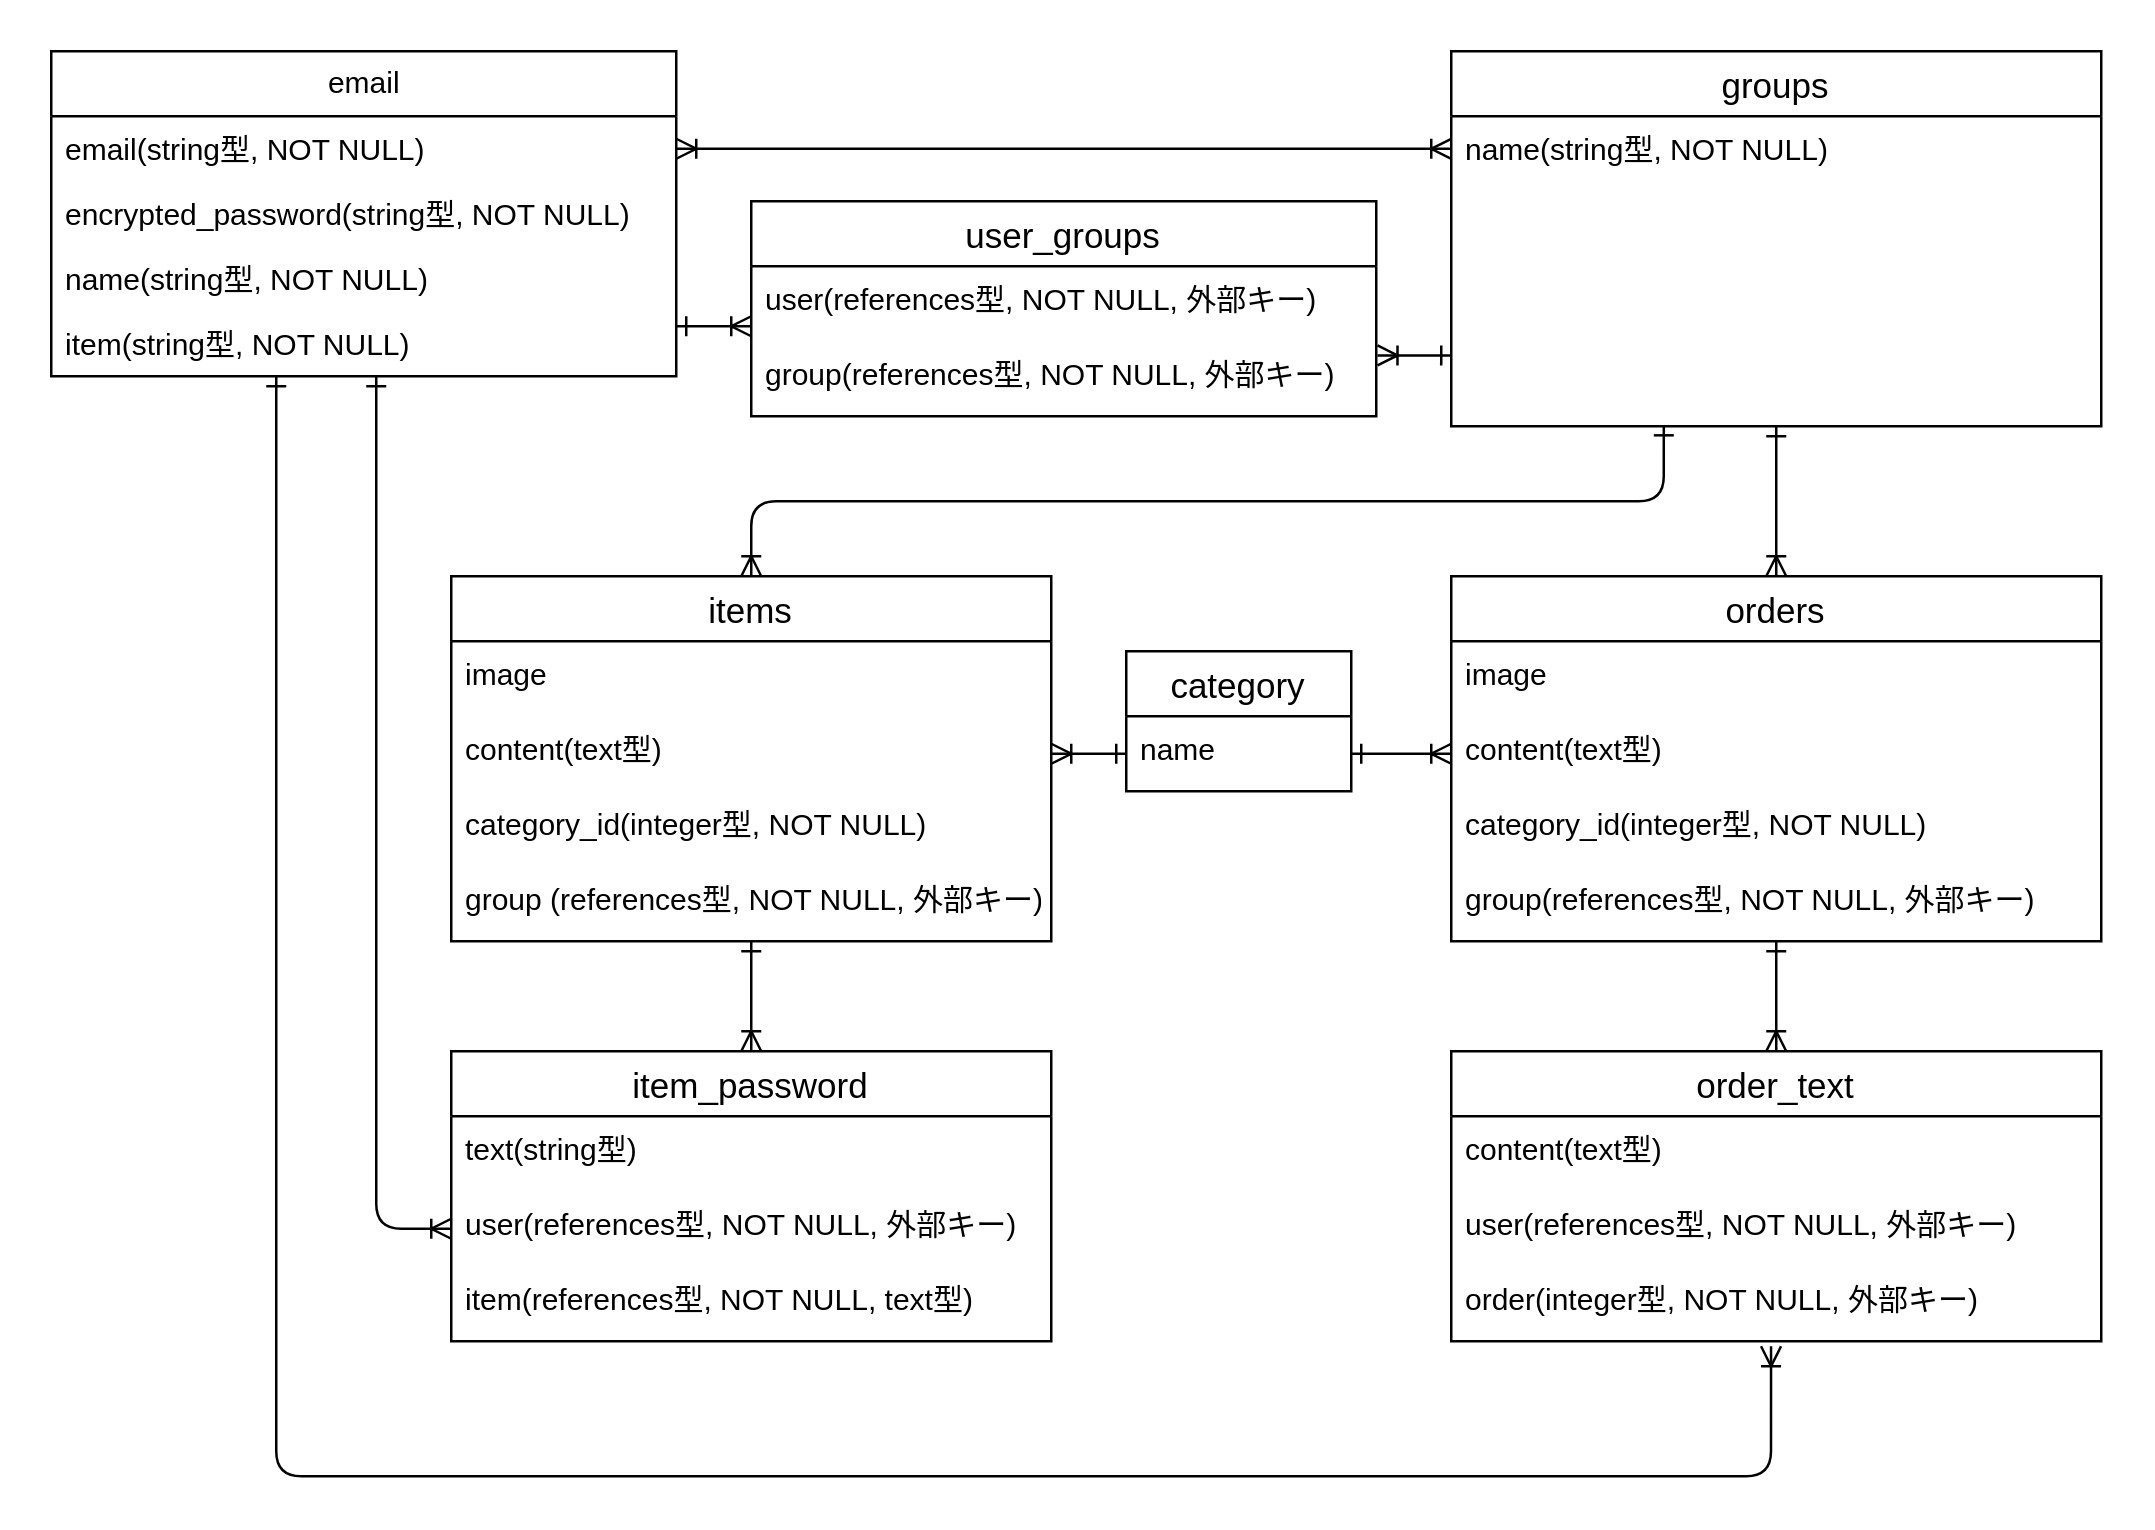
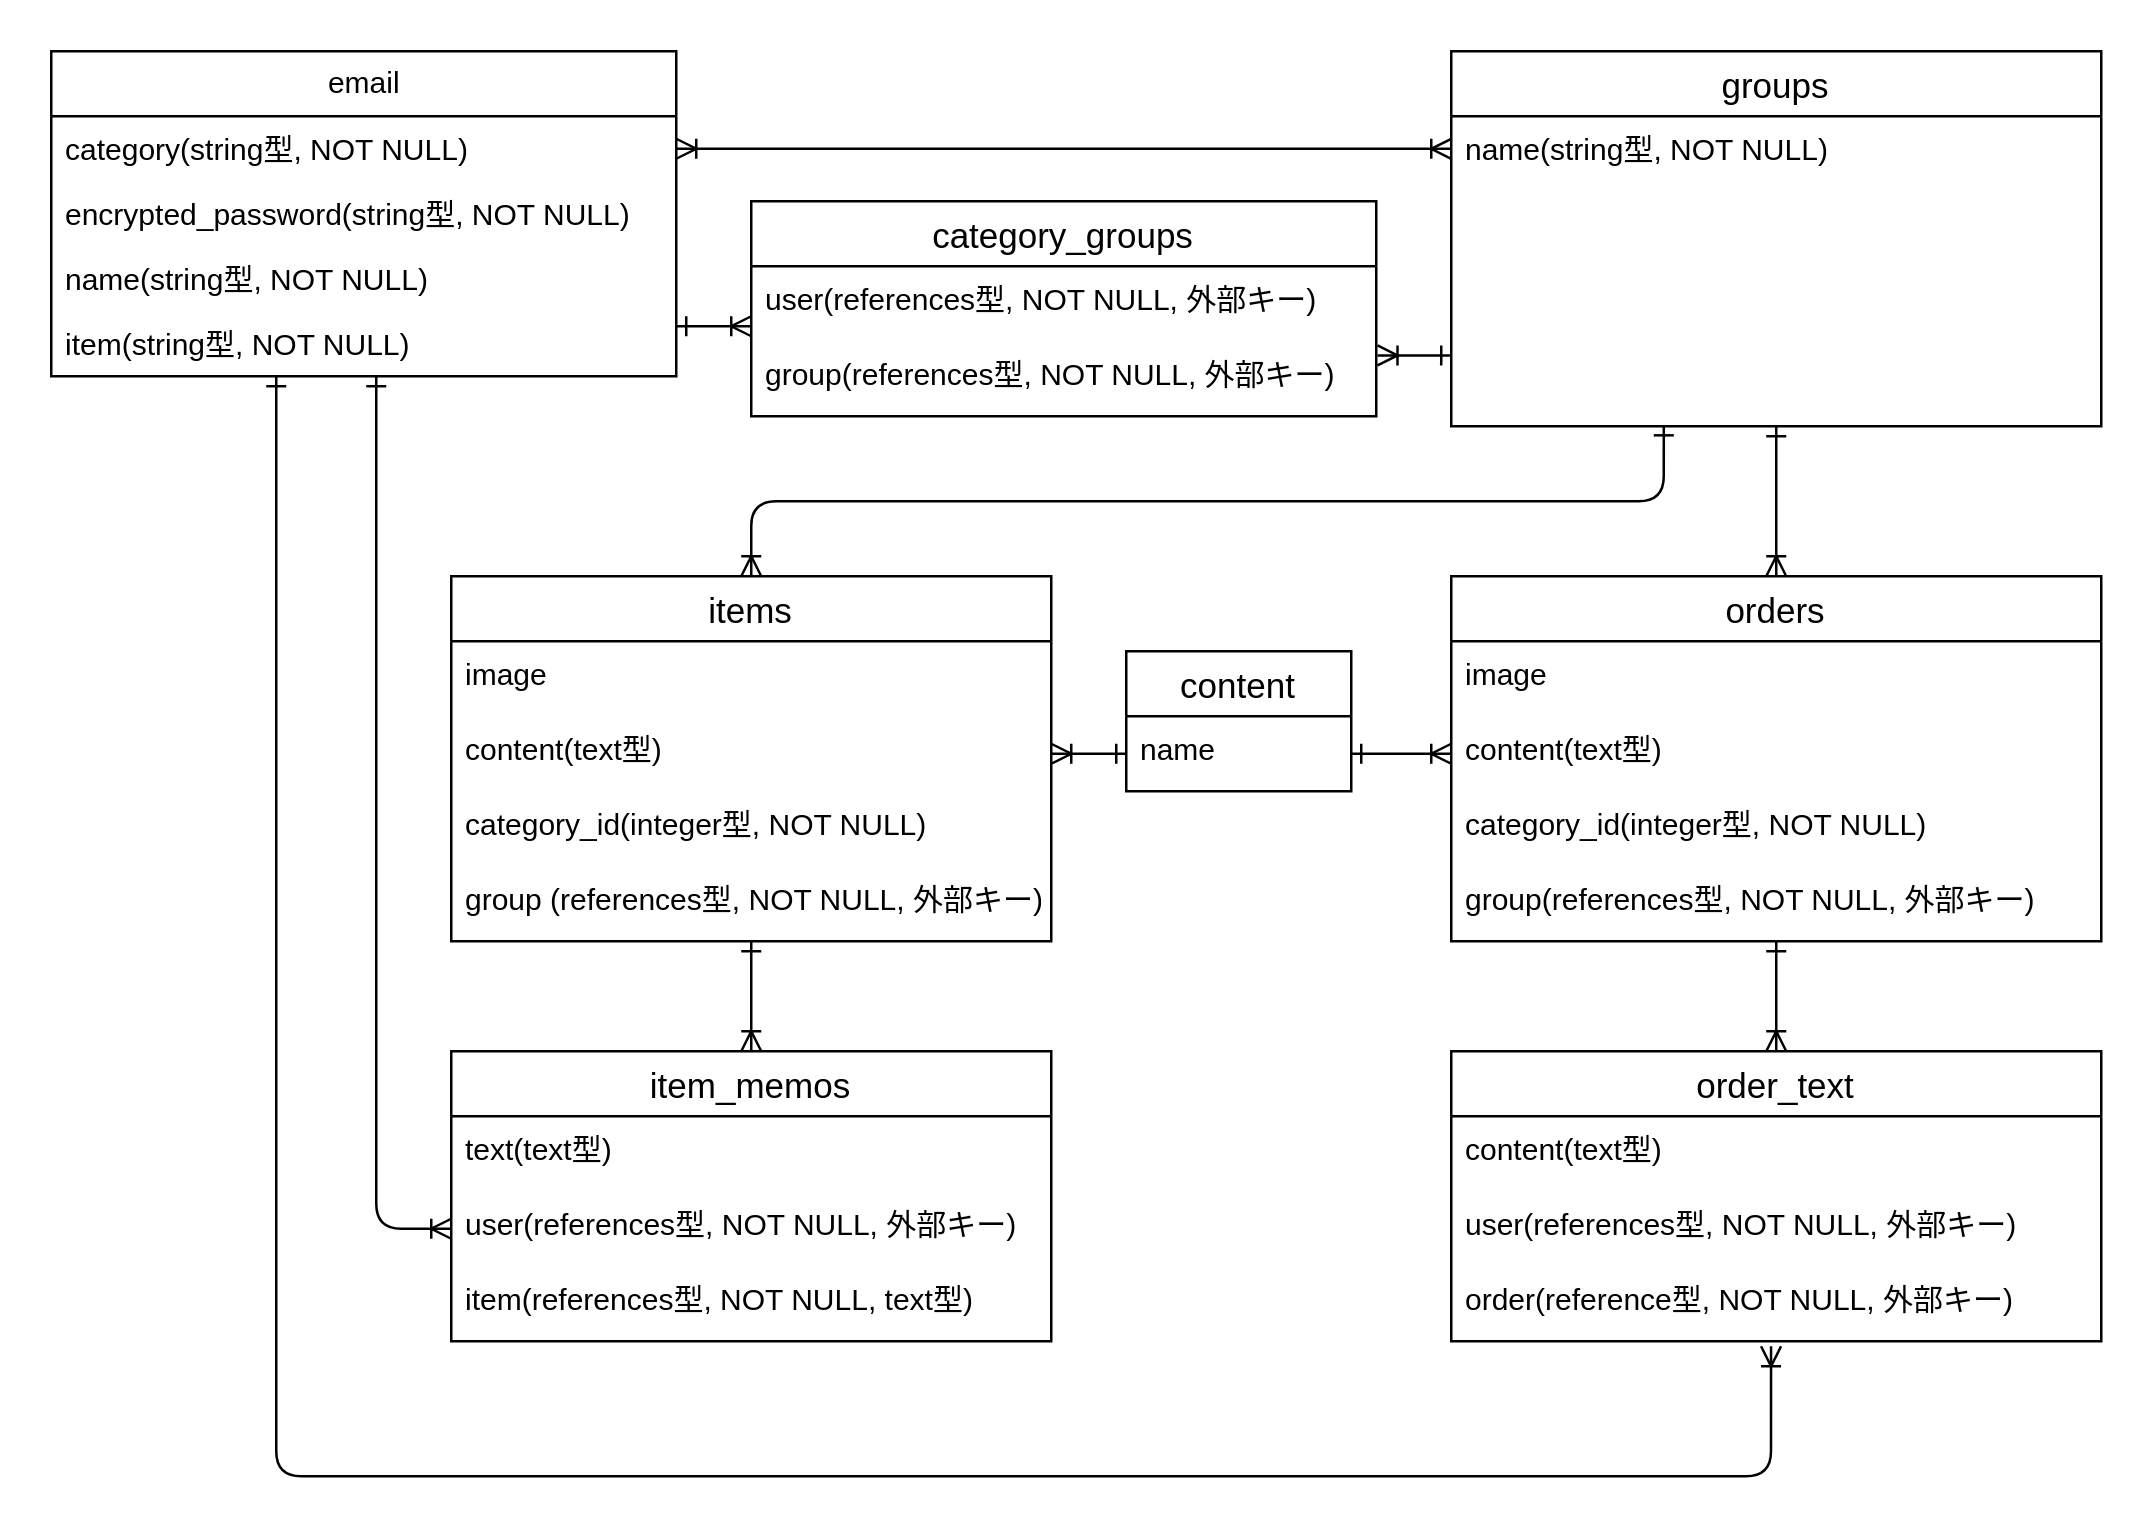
- <mxCell id="3" value="email(string型, NOT NULL)" style="text;strokeColor=none;fillColor=none;align=left;verticalAlign=top;spacingLeft=4;spacingRight=4;overflow=hidden;rotatable=0;points=[[0,0.5],[1,0.5]];portConstraint=eastwest;whiteSpace=wrap;html=1;" parent="2" vertex="1"><mxGeometry y="26" width="250" height="26" as="geometry" /></mxCell>
+ <mxCell id="3" value="category(string型, NOT NULL)" style="text;strokeColor=none;fillColor=none;align=left;verticalAlign=top;spacingLeft=4;spacingRight=4;overflow=hidden;rotatable=0;points=[[0,0.5],[1,0.5]];portConstraint=eastwest;whiteSpace=wrap;html=1;" parent="2" vertex="1"><mxGeometry y="26" width="250" height="26" as="geometry" /></mxCell>
- <mxCell id="7" value="user_groups" style="swimlane;fontStyle=0;childLayout=stackLayout;horizontal=1;startSize=26;horizontalStack=0;resizeParent=1;resizeParentMax=0;resizeLast=0;collapsible=1;marginBottom=0;align=center;fontSize=14;" parent="1" vertex="1"><mxGeometry x="300" y="80" width="250" height="86" as="geometry" /></mxCell>
+ <mxCell id="7" value="category_groups" style="swimlane;fontStyle=0;childLayout=stackLayout;horizontal=1;startSize=26;horizontalStack=0;resizeParent=1;resizeParentMax=0;resizeLast=0;collapsible=1;marginBottom=0;align=center;fontSize=14;" parent="1" vertex="1"><mxGeometry x="300" y="80" width="250" height="86" as="geometry" /></mxCell>
- <mxCell id="24" value="category" style="swimlane;fontStyle=0;childLayout=stackLayout;horizontal=1;startSize=26;horizontalStack=0;resizeParent=1;resizeParentMax=0;resizeLast=0;collapsible=1;marginBottom=0;align=center;fontSize=14;" parent="1" vertex="1"><mxGeometry x="450" y="260" width="90" height="56" as="geometry" /></mxCell>
+ <mxCell id="24" value="content" style="swimlane;fontStyle=0;childLayout=stackLayout;horizontal=1;startSize=26;horizontalStack=0;resizeParent=1;resizeParentMax=0;resizeLast=0;collapsible=1;marginBottom=0;align=center;fontSize=14;" parent="1" vertex="1"><mxGeometry x="450" y="260" width="90" height="56" as="geometry" /></mxCell>
- <mxCell id="32" value="item_password" style="swimlane;fontStyle=0;childLayout=stackLayout;horizontal=1;startSize=26;horizontalStack=0;resizeParent=1;resizeParentMax=0;resizeLast=0;collapsible=1;marginBottom=0;align=center;fontSize=14;" parent="1" vertex="1"><mxGeometry x="180" y="420" width="240" height="116" as="geometry" /></mxCell>
+ <mxCell id="32" value="item_memos" style="swimlane;fontStyle=0;childLayout=stackLayout;horizontal=1;startSize=26;horizontalStack=0;resizeParent=1;resizeParentMax=0;resizeLast=0;collapsible=1;marginBottom=0;align=center;fontSize=14;" parent="1" vertex="1"><mxGeometry x="180" y="420" width="240" height="116" as="geometry" /></mxCell>
- <mxCell id="33" value="text(string型)" style="text;strokeColor=none;fillColor=none;spacingLeft=4;spacingRight=4;overflow=hidden;rotatable=0;points=[[0,0.5],[1,0.5]];portConstraint=eastwest;fontSize=12;" parent="32" vertex="1"><mxGeometry y="26" width="240" height="30" as="geometry" /></mxCell>
+ <mxCell id="33" value="text(text型)" style="text;strokeColor=none;fillColor=none;spacingLeft=4;spacingRight=4;overflow=hidden;rotatable=0;points=[[0,0.5],[1,0.5]];portConstraint=eastwest;fontSize=12;" parent="32" vertex="1"><mxGeometry y="26" width="240" height="30" as="geometry" /></mxCell>
- <mxCell id="23" value="order(integer型, NOT NULL, 外部キー)" style="text;strokeColor=none;fillColor=none;spacingLeft=4;spacingRight=4;overflow=hidden;rotatable=0;points=[[0,0.5],[1,0.5]];portConstraint=eastwest;fontSize=12;" parent="20" vertex="1"><mxGeometry y="86" width="260" height="30" as="geometry" /></mxCell>
+ <mxCell id="23" value="order(reference型, NOT NULL, 外部キー)" style="text;strokeColor=none;fillColor=none;spacingLeft=4;spacingRight=4;overflow=hidden;rotatable=0;points=[[0,0.5],[1,0.5]];portConstraint=eastwest;fontSize=12;" parent="20" vertex="1"><mxGeometry y="86" width="260" height="30" as="geometry" /></mxCell>
